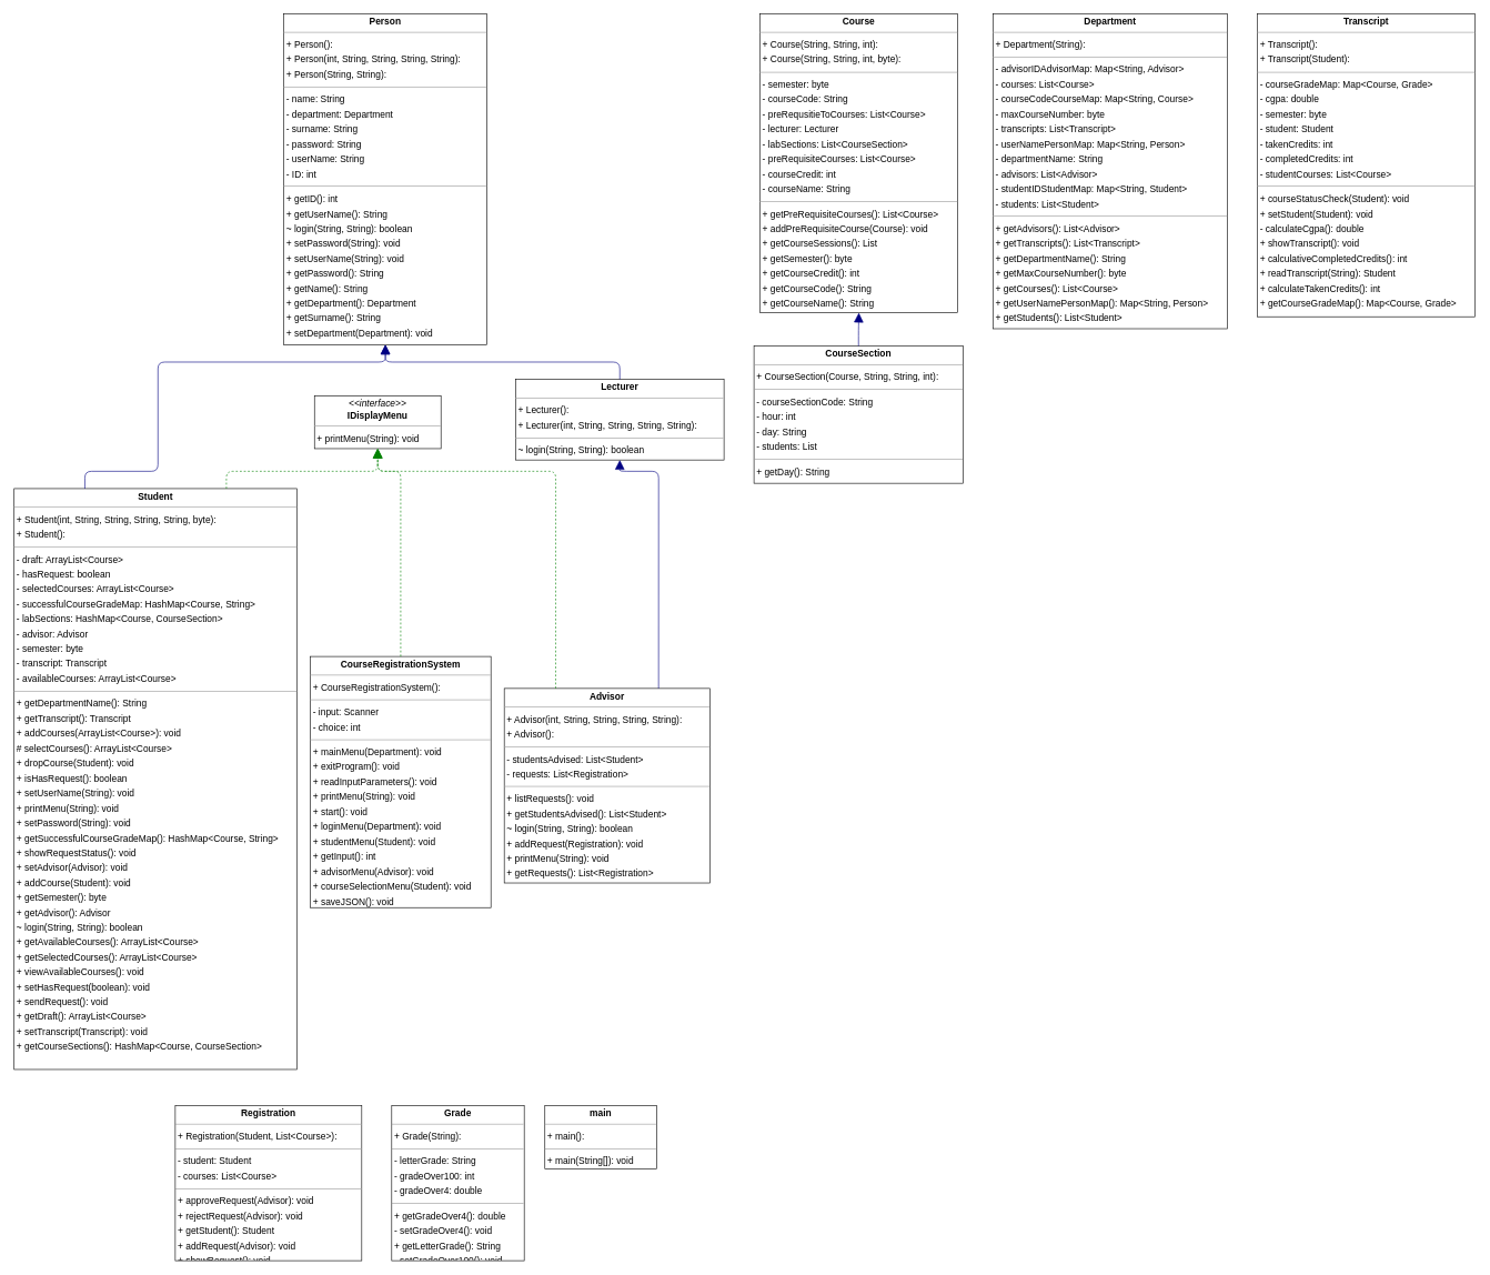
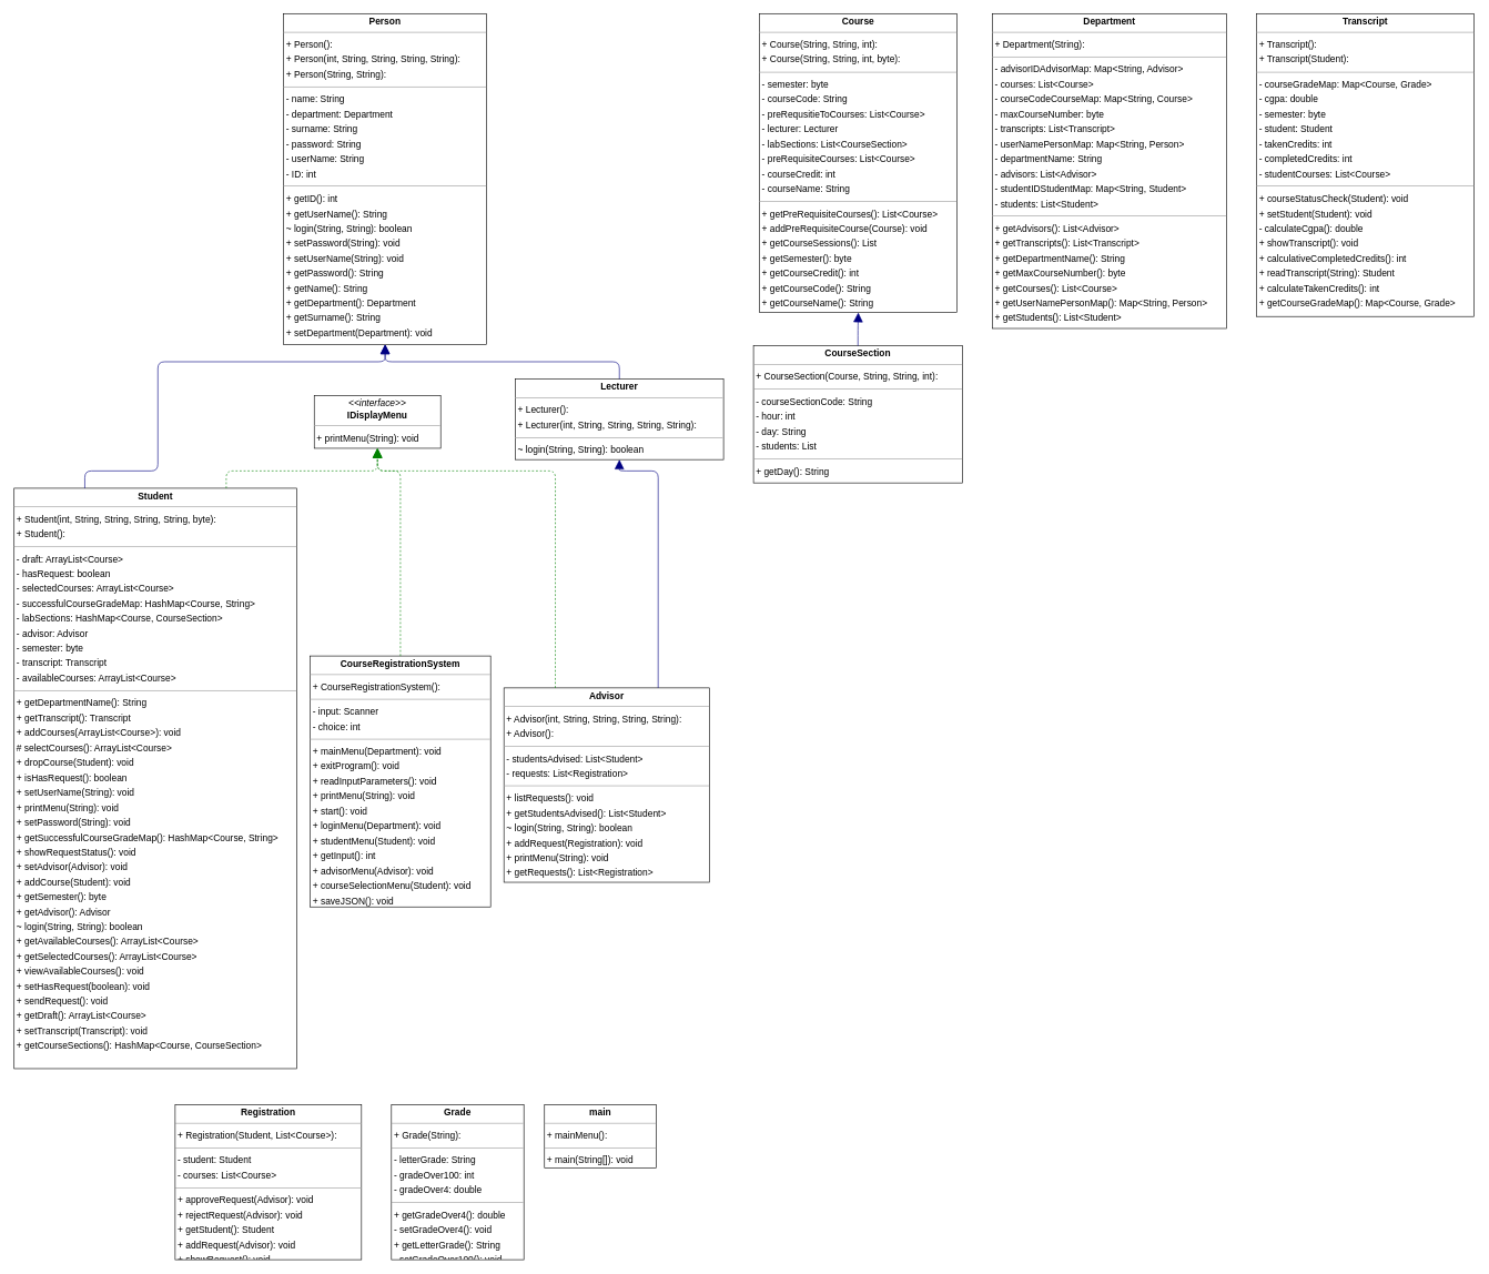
- <mxCell id="14" value="&lt;p style=&quot;margin:0px;margin-top:4px;text-align:center;&quot;&gt;&lt;b&gt;main&lt;/b&gt;&lt;/p&gt;&lt;hr size=&quot;1&quot;/&gt;&lt;p style=&quot;margin:0 0 0 4px;line-height:1.6;&quot;&gt;+ main(): &lt;/p&gt;&lt;hr size=&quot;1&quot;/&gt;&lt;p style=&quot;margin:0 0 0 4px;line-height:1.6;&quot;&gt;+ main(String[]): void&lt;/p&gt;" style="verticalAlign=top;align=left;overflow=fill;fontSize=14;fontFamily=Helvetica;html=1;rounded=0;shadow=0;comic=0;labelBackgroundColor=none;strokeWidth=1;" parent="1" vertex="1"><mxGeometry x="817" y="1659" width="168" height="95" as="geometry" /></mxCell>
+ <mxCell id="14" value="&lt;p style=&quot;margin:0px;margin-top:4px;text-align:center;&quot;&gt;&lt;b&gt;main&lt;/b&gt;&lt;/p&gt;&lt;hr size=&quot;1&quot;/&gt;&lt;p style=&quot;margin:0 0 0 4px;line-height:1.6;&quot;&gt;+ mainMenu(): &lt;/p&gt;&lt;hr size=&quot;1&quot;/&gt;&lt;p style=&quot;margin:0 0 0 4px;line-height:1.6;&quot;&gt;+ main(String[]): void&lt;/p&gt;" style="verticalAlign=top;align=left;overflow=fill;fontSize=14;fontFamily=Helvetica;html=1;rounded=0;shadow=0;comic=0;labelBackgroundColor=none;strokeWidth=1;" parent="1" vertex="1"><mxGeometry x="817" y="1659" width="168" height="95" as="geometry" /></mxCell>
